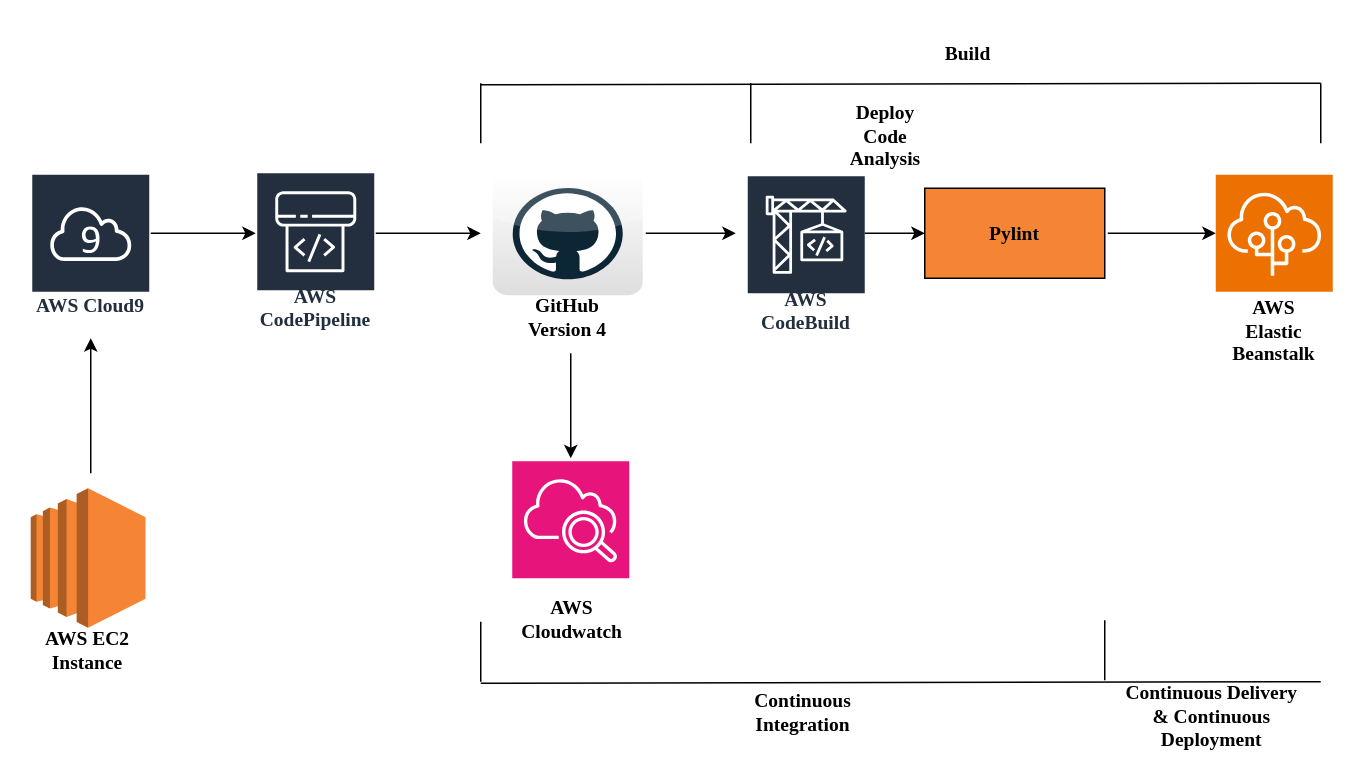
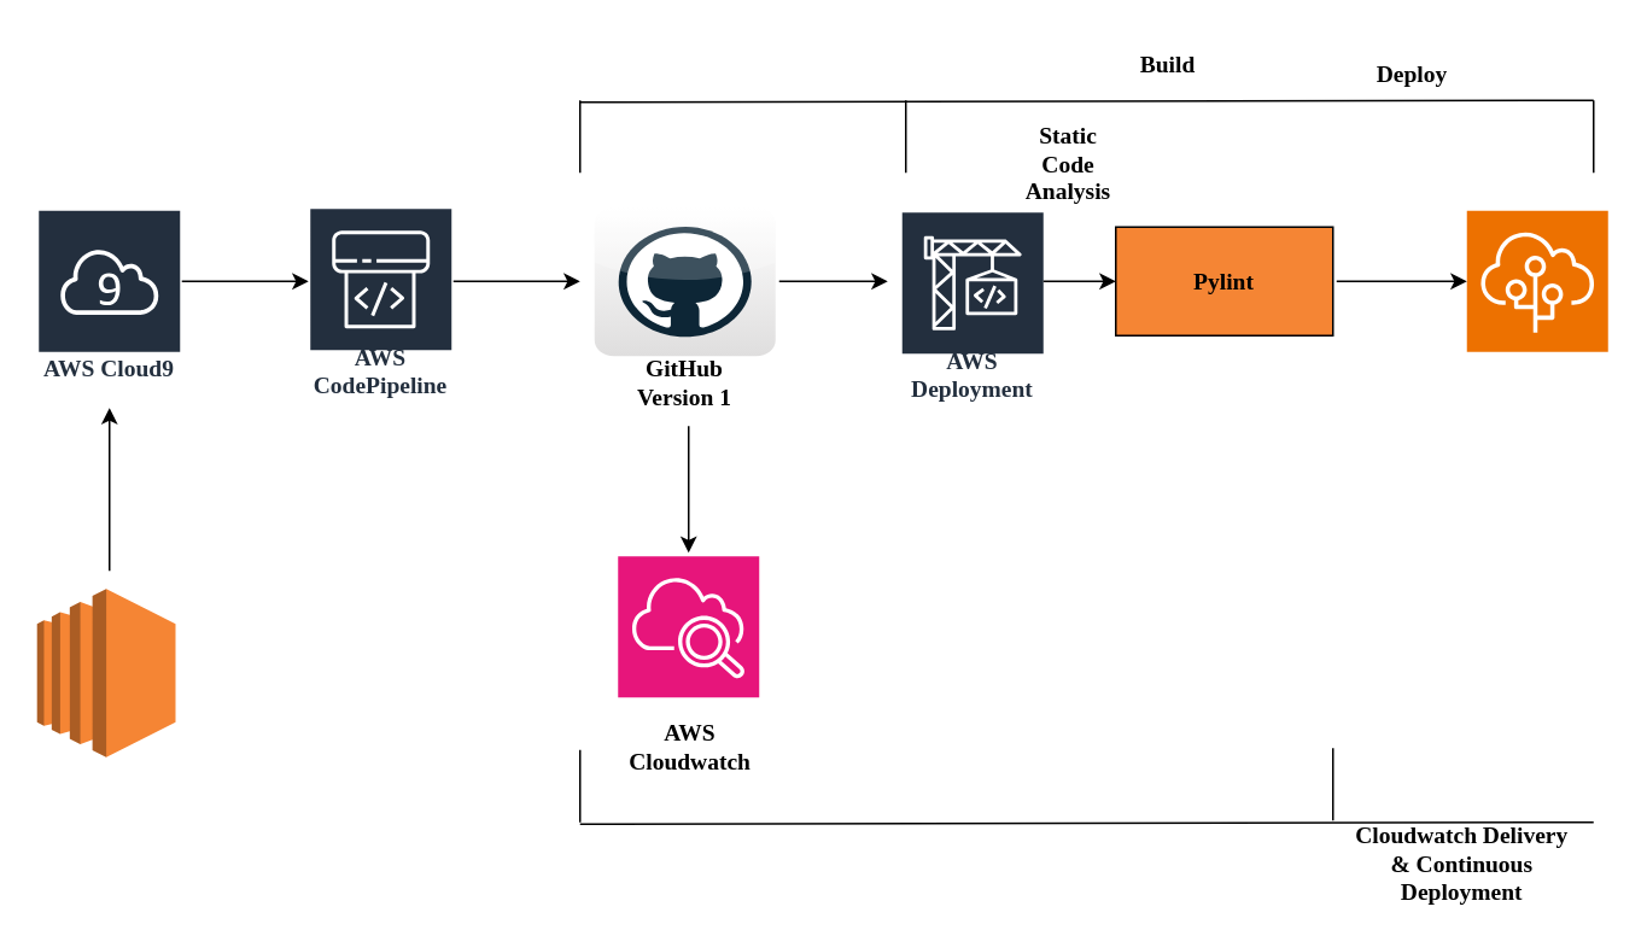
+ <mxCell id="26" value="Deploy" style="text;html=1;align=center;verticalAlign=middle;whiteSpace=wrap;rounded=0;fontFamily=Times New Roman;fontStyle=1;fontSize=13;" vertex="1" parent="1"><mxGeometry x="750" y="25" width="60" height="30" as="geometry" /></mxCell>
- <mxCell id="27" value="Deploy Code Analysis" style="text;html=1;align=center;verticalAlign=middle;whiteSpace=wrap;rounded=0;fontFamily=Times New Roman;fontStyle=1;fontSize=13;" vertex="1" parent="1"><mxGeometry x="560" y="75" width="60" height="30" as="geometry" /></mxCell>
+ <mxCell id="27" value="Static Code Analysis" style="text;html=1;align=center;verticalAlign=middle;whiteSpace=wrap;rounded=0;fontFamily=Times New Roman;fontStyle=1;fontSize=13;" vertex="1" parent="1"><mxGeometry x="560" y="75" width="60" height="30" as="geometry" /></mxCell>
- <mxCell id="11" value="AWS CodeBuild" style="sketch=0;outlineConnect=0;fontColor=#232F3E;gradientColor=none;strokeColor=#ffffff;fillColor=#232F3E;dashed=0;verticalLabelPosition=middle;verticalAlign=bottom;align=center;html=1;whiteSpace=wrap;fontSize=13;fontStyle=1;spacing=3;shape=mxgraph.aws4.productIcon;prIcon=mxgraph.aws4.codebuild;fontFamily=Times New Roman;" vertex="1" parent="1"><mxGeometry x="497" y="116" width="80" height="110" as="geometry" /></mxCell>
+ <mxCell id="11" value="AWS Deployment" style="sketch=0;outlineConnect=0;fontColor=#232F3E;gradientColor=none;strokeColor=#ffffff;fillColor=#232F3E;dashed=0;verticalLabelPosition=middle;verticalAlign=bottom;align=center;html=1;whiteSpace=wrap;fontSize=13;fontStyle=1;spacing=3;shape=mxgraph.aws4.productIcon;prIcon=mxgraph.aws4.codebuild;fontFamily=Times New Roman;" vertex="1" parent="1"><mxGeometry x="497" y="116" width="80" height="110" as="geometry" /></mxCell>
- <mxCell id="9" value="GitHub Version 4" style="text;html=1;align=center;verticalAlign=middle;whiteSpace=wrap;rounded=0;fontFamily=Times New Roman;fontStyle=1;fontSize=13;" vertex="1" parent="1"><mxGeometry x="348" y="196" width="60" height="30" as="geometry" /></mxCell>
+ <mxCell id="9" value="GitHub Version 1" style="text;html=1;align=center;verticalAlign=middle;whiteSpace=wrap;rounded=0;fontFamily=Times New Roman;fontStyle=1;fontSize=13;" vertex="1" parent="1"><mxGeometry x="348" y="196" width="60" height="30" as="geometry" /></mxCell>
- <mxCell id="20" value="AWS Elastic Beanstalk" style="text;html=1;align=center;verticalAlign=middle;whiteSpace=wrap;rounded=0;fontFamily=Times New Roman;fontStyle=1;fontSize=13;" vertex="1" parent="1"><mxGeometry x="819" y="205" width="60" height="30" as="geometry" /></mxCell>
- <mxCell id="10" value="AWS EC2 Instance" style="text;html=1;align=center;verticalAlign=middle;whiteSpace=wrap;rounded=0;fontFamily=Times New Roman;fontStyle=1;fontSize=13;" vertex="1" parent="1"><mxGeometry x="28" y="418" width="60" height="30" as="geometry" /></mxCell>
- <mxCell id="30" value="Continuous Integration" style="text;html=1;align=center;verticalAlign=middle;whiteSpace=wrap;rounded=0;fontFamily=Times New Roman;fontStyle=1;fontSize=13;" vertex="1" parent="1"><mxGeometry x="505" y="459" width="60" height="30" as="geometry" /></mxCell>
- <mxCell id="31" value="Continuous Delivery &amp;amp; Continuous Deployment" style="text;html=1;align=center;verticalAlign=middle;whiteSpace=wrap;rounded=0;fontFamily=Times New Roman;fontStyle=1;fontSize=13;" vertex="1" parent="1"><mxGeometry x="747" y="462" width="121" height="30" as="geometry" /></mxCell>
+ <mxCell id="31" value="Cloudwatch Delivery &amp;amp; Continuous Deployment" style="text;html=1;align=center;verticalAlign=middle;whiteSpace=wrap;rounded=0;fontFamily=Times New Roman;fontStyle=1;fontSize=13;" vertex="1" parent="1"><mxGeometry x="747" y="462" width="121" height="30" as="geometry" /></mxCell>
